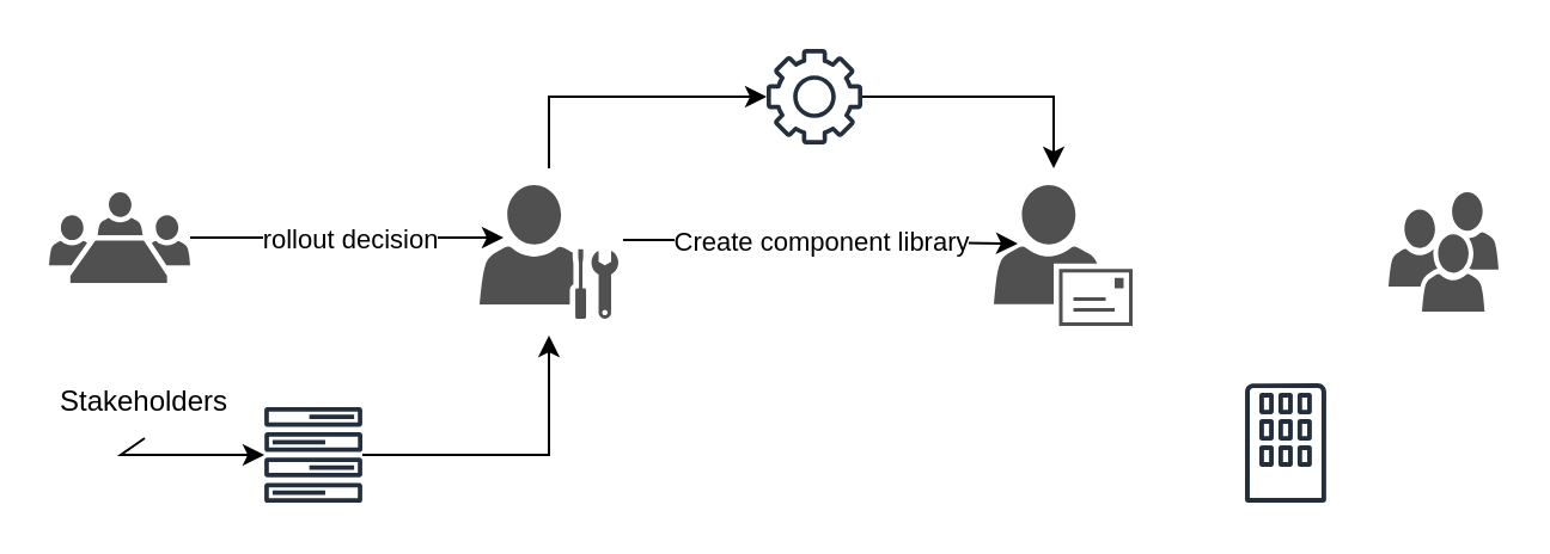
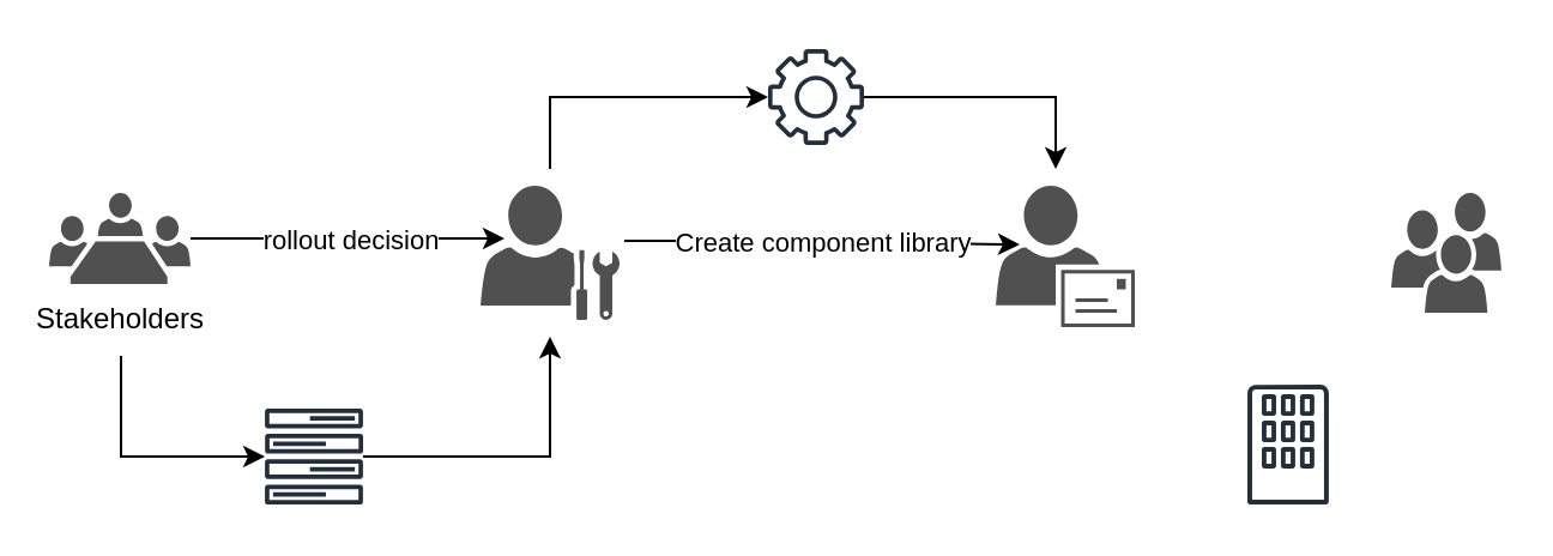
- <mxCell id="5" value="Stakeholders" style="text;html=1;strokeColor=none;fillColor=none;align=center;verticalAlign=middle;whiteSpace=wrap;rounded=0;" vertex="1" parent="1"><mxGeometry x="30" y="153" width="60" height="30" as="geometry" /></mxCell>
+ <mxCell id="5" value="Stakeholders" style="text;html=1;strokeColor=none;fillColor=none;align=center;verticalAlign=middle;whiteSpace=wrap;rounded=0;" vertex="1" parent="1"><mxGeometry x="20" y="118" width="60" height="30" as="geometry" /></mxCell>
